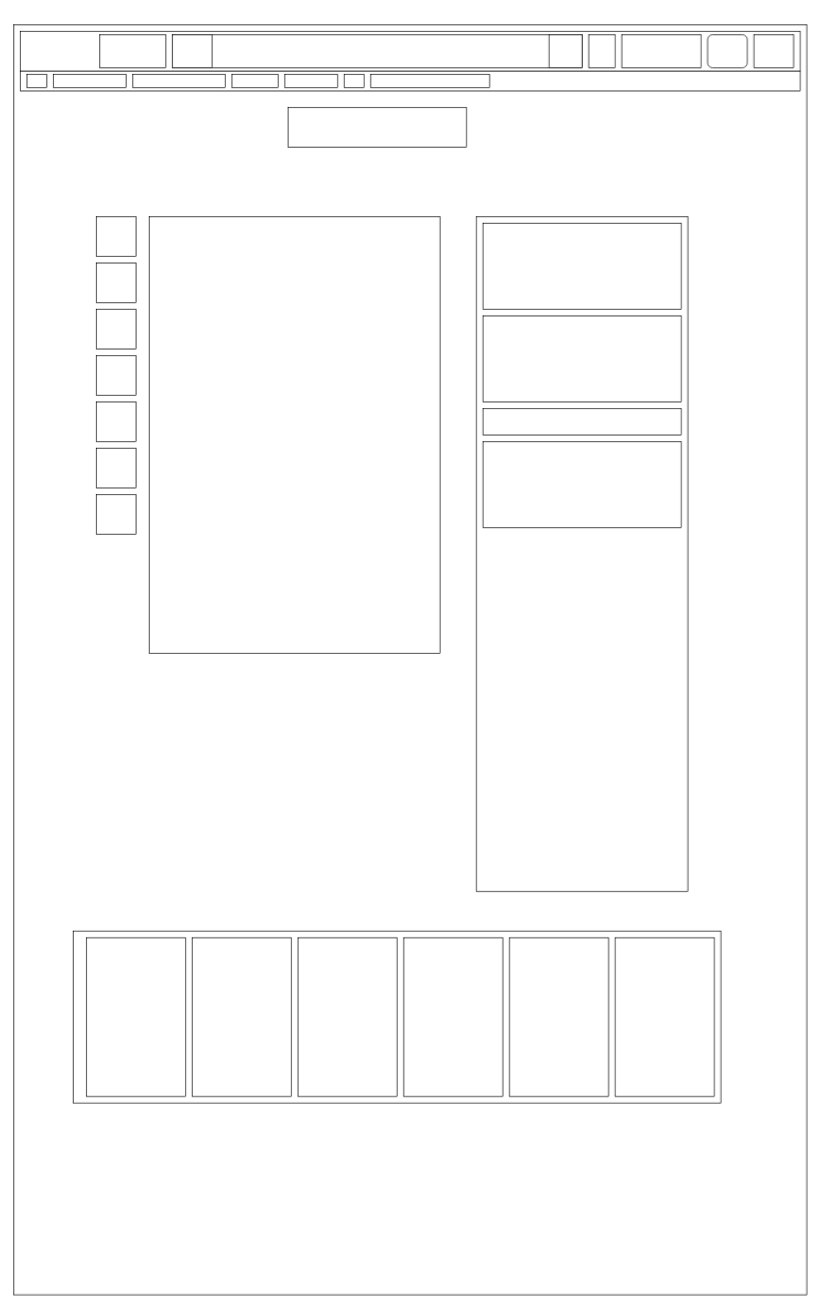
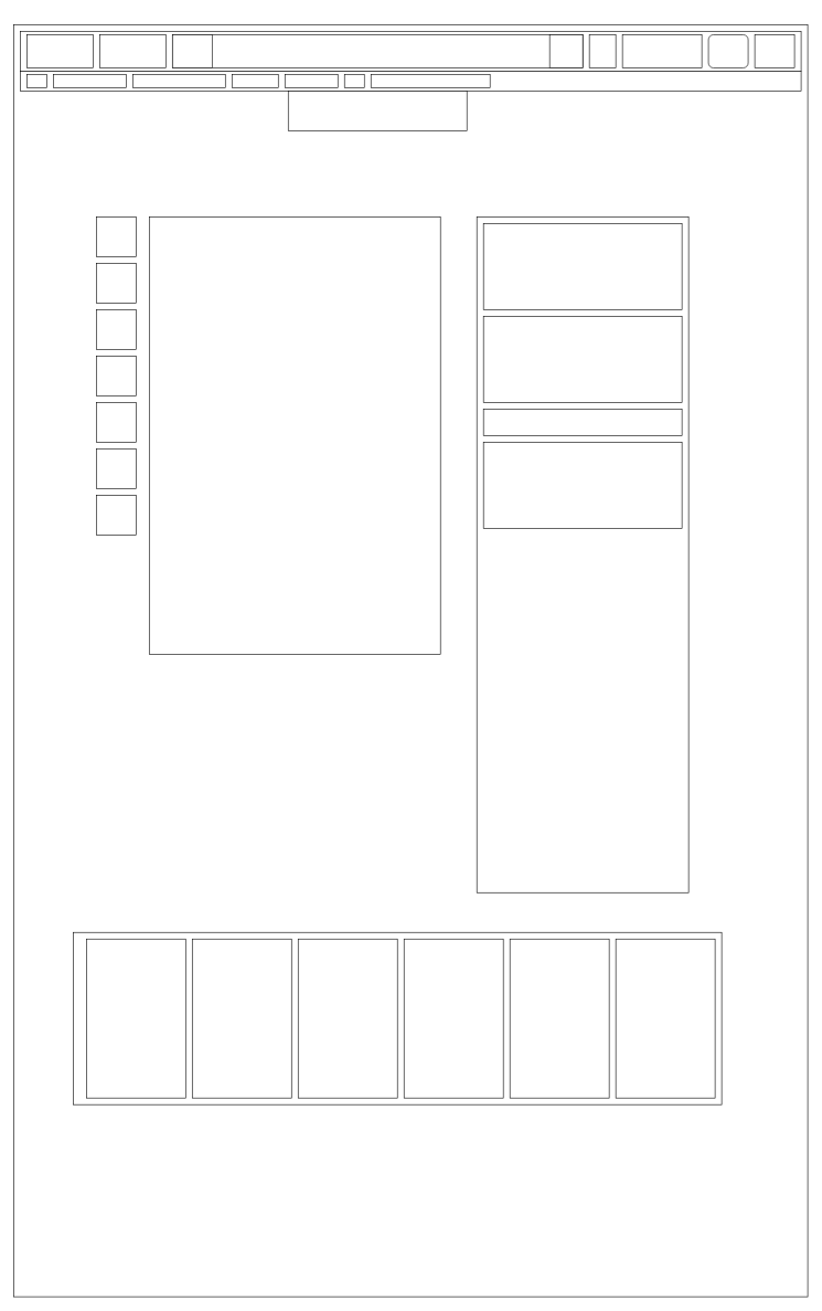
+ <mxCell id="4" value="&lt;font style=&quot;font-size: 37px&quot;&gt;Logo&lt;/font&gt;" style="rounded=0;whiteSpace=wrap;html=1;fontFamily=Helvetica;fontSize=48;gradientColor=none;labelBorderColor=none;labelBackgroundColor=none;fontColor=#FFFFFF;" parent="1" vertex="1"><mxGeometry x="40" y="35" width="100" height="50" as="geometry" /></mxCell>
- <mxCell id="21" value="&lt;font style=&quot;font-size: 50px&quot;&gt;Sale&lt;/font&gt;" style="rounded=0;whiteSpace=wrap;html=1;fontSize=17;align=left;fontColor=#FFFFFF;" parent="1" vertex="1"><mxGeometry x="435" y="145" width="270" height="60" as="geometry" /></mxCell>
+ <mxCell id="21" value="&lt;font style=&quot;font-size: 50px&quot;&gt;Sale&lt;/font&gt;" style="rounded=0;whiteSpace=wrap;html=1;fontSize=17;align=left;fontColor=#FFFFFF;" parent="1" vertex="1"><mxGeometry x="435" y="120" width="270" height="60" as="geometry" /></mxCell>
